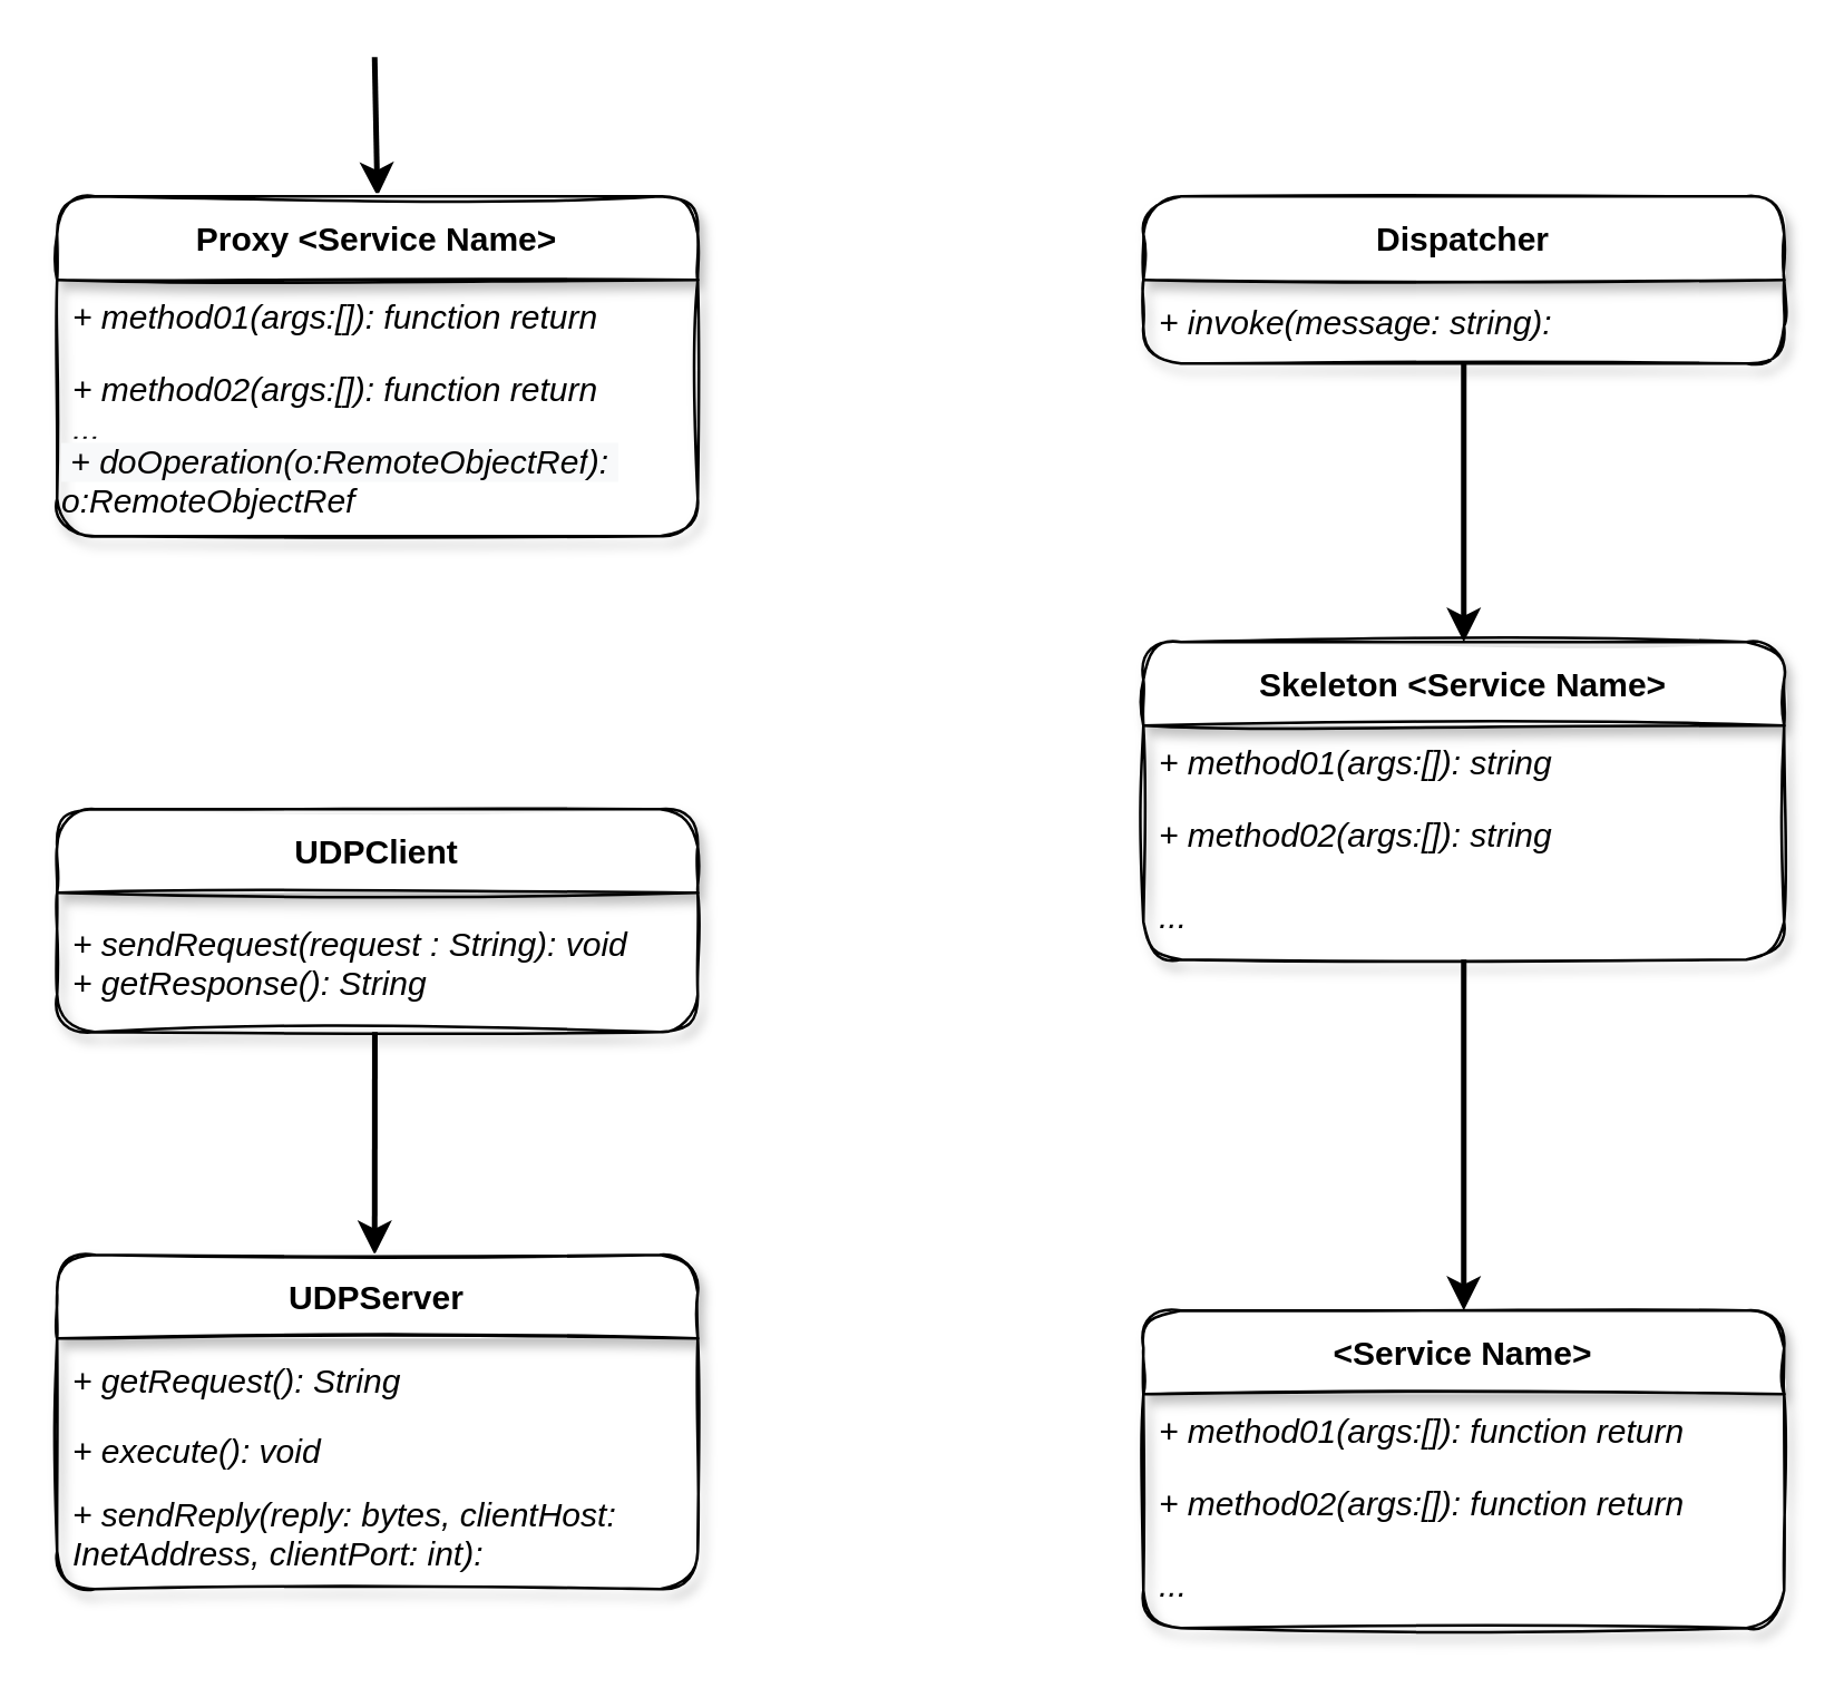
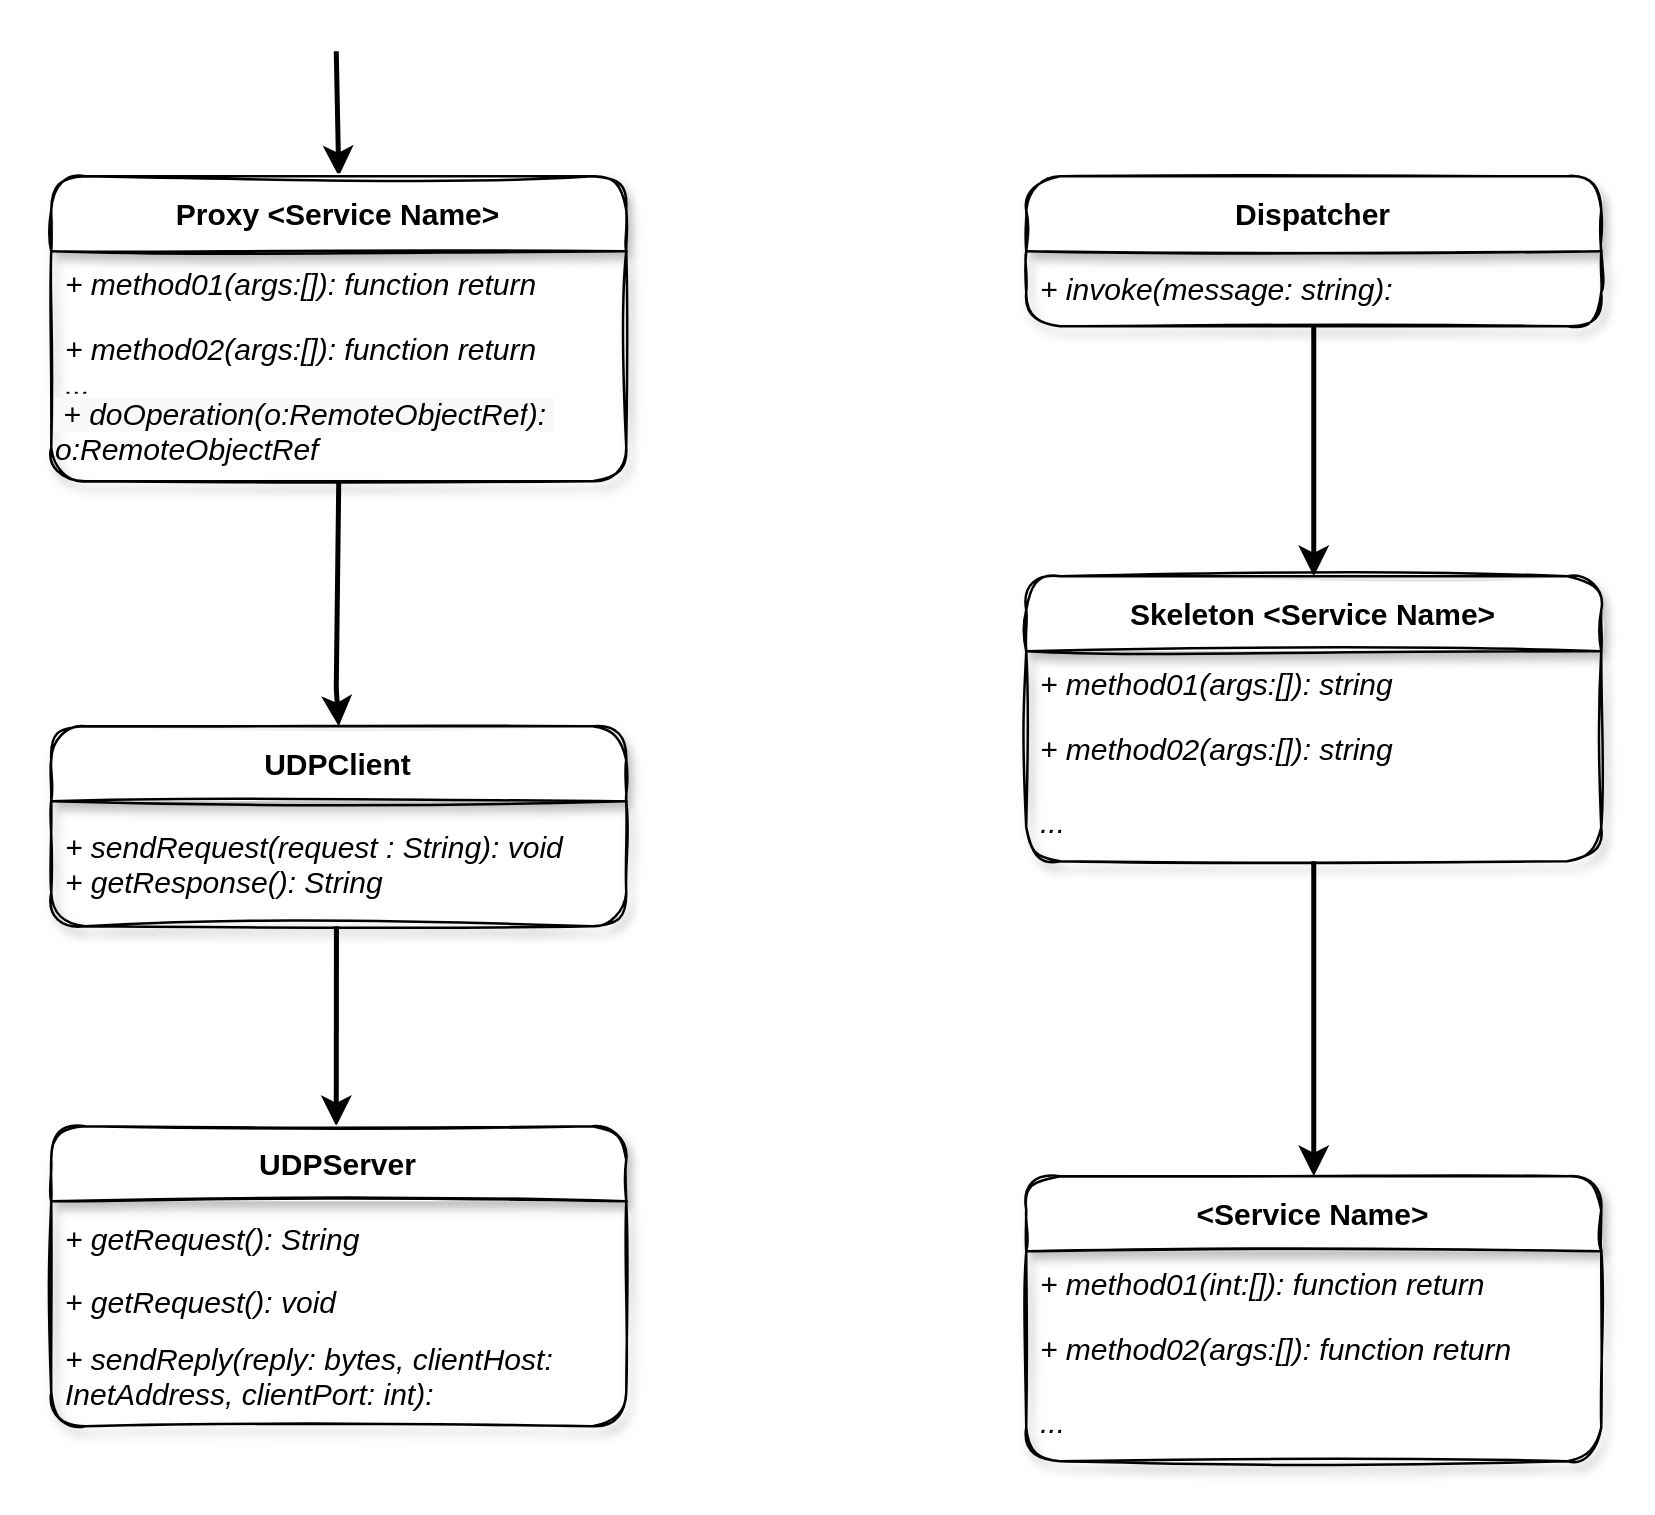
+ <mxCell id="3" value="" style="endArrow=classic;html=1;rounded=0;strokeWidth=2;exitX=0.5;exitY=1;exitDx=0;exitDy=0;entryX=0.5;entryY=0;entryDx=0;entryDy=0;" edge="1" parent="1" source="22" target="4"><mxGeometry width="50" height="50" relative="1" as="geometry"><mxPoint x="130" y="200" as="sourcePoint" /><mxPoint x="134" y="305" as="targetPoint" /><Array as="points"><mxPoint x="134" y="275" /></Array></mxGeometry></mxCell>
- <mxCell id="24" value="+ method01(args:[]): function return&#10;&#10;+ get_weather_temperature(): function return&#10;" style="text;align=left;verticalAlign=top;spacingLeft=4;spacingRight=4;overflow=hidden;rotatable=0;points=[[0,0.5],[1,0.5]];portConstraint=eastwest;fontStyle=2" vertex="1" parent="23"><mxGeometry y="30" width="230" height="26" as="geometry" /></mxCell>
+ <mxCell id="24" value="+ method01(int:[]): function return&#10;&#10;+ get_weather_temperature(): function return&#10;" style="text;align=left;verticalAlign=top;spacingLeft=4;spacingRight=4;overflow=hidden;rotatable=0;points=[[0,0.5],[1,0.5]];portConstraint=eastwest;fontStyle=2" vertex="1" parent="23"><mxGeometry y="30" width="230" height="26" as="geometry" /></mxCell>
- <mxCell id="9" value="+ execute(): void" style="text;align=left;verticalAlign=middle;spacingLeft=4;spacingRight=4;overflow=hidden;points=[[0,0.5],[1,0.5]];portConstraint=eastwest;rotatable=0;fontStyle=2" vertex="1" parent="7"><mxGeometry y="60" width="230" height="20" as="geometry" /></mxCell>
+ <mxCell id="9" value="+ getRequest(): void" style="text;align=left;verticalAlign=middle;spacingLeft=4;spacingRight=4;overflow=hidden;points=[[0,0.5],[1,0.5]];portConstraint=eastwest;rotatable=0;fontStyle=2" vertex="1" parent="7"><mxGeometry y="60" width="230" height="20" as="geometry" /></mxCell>
